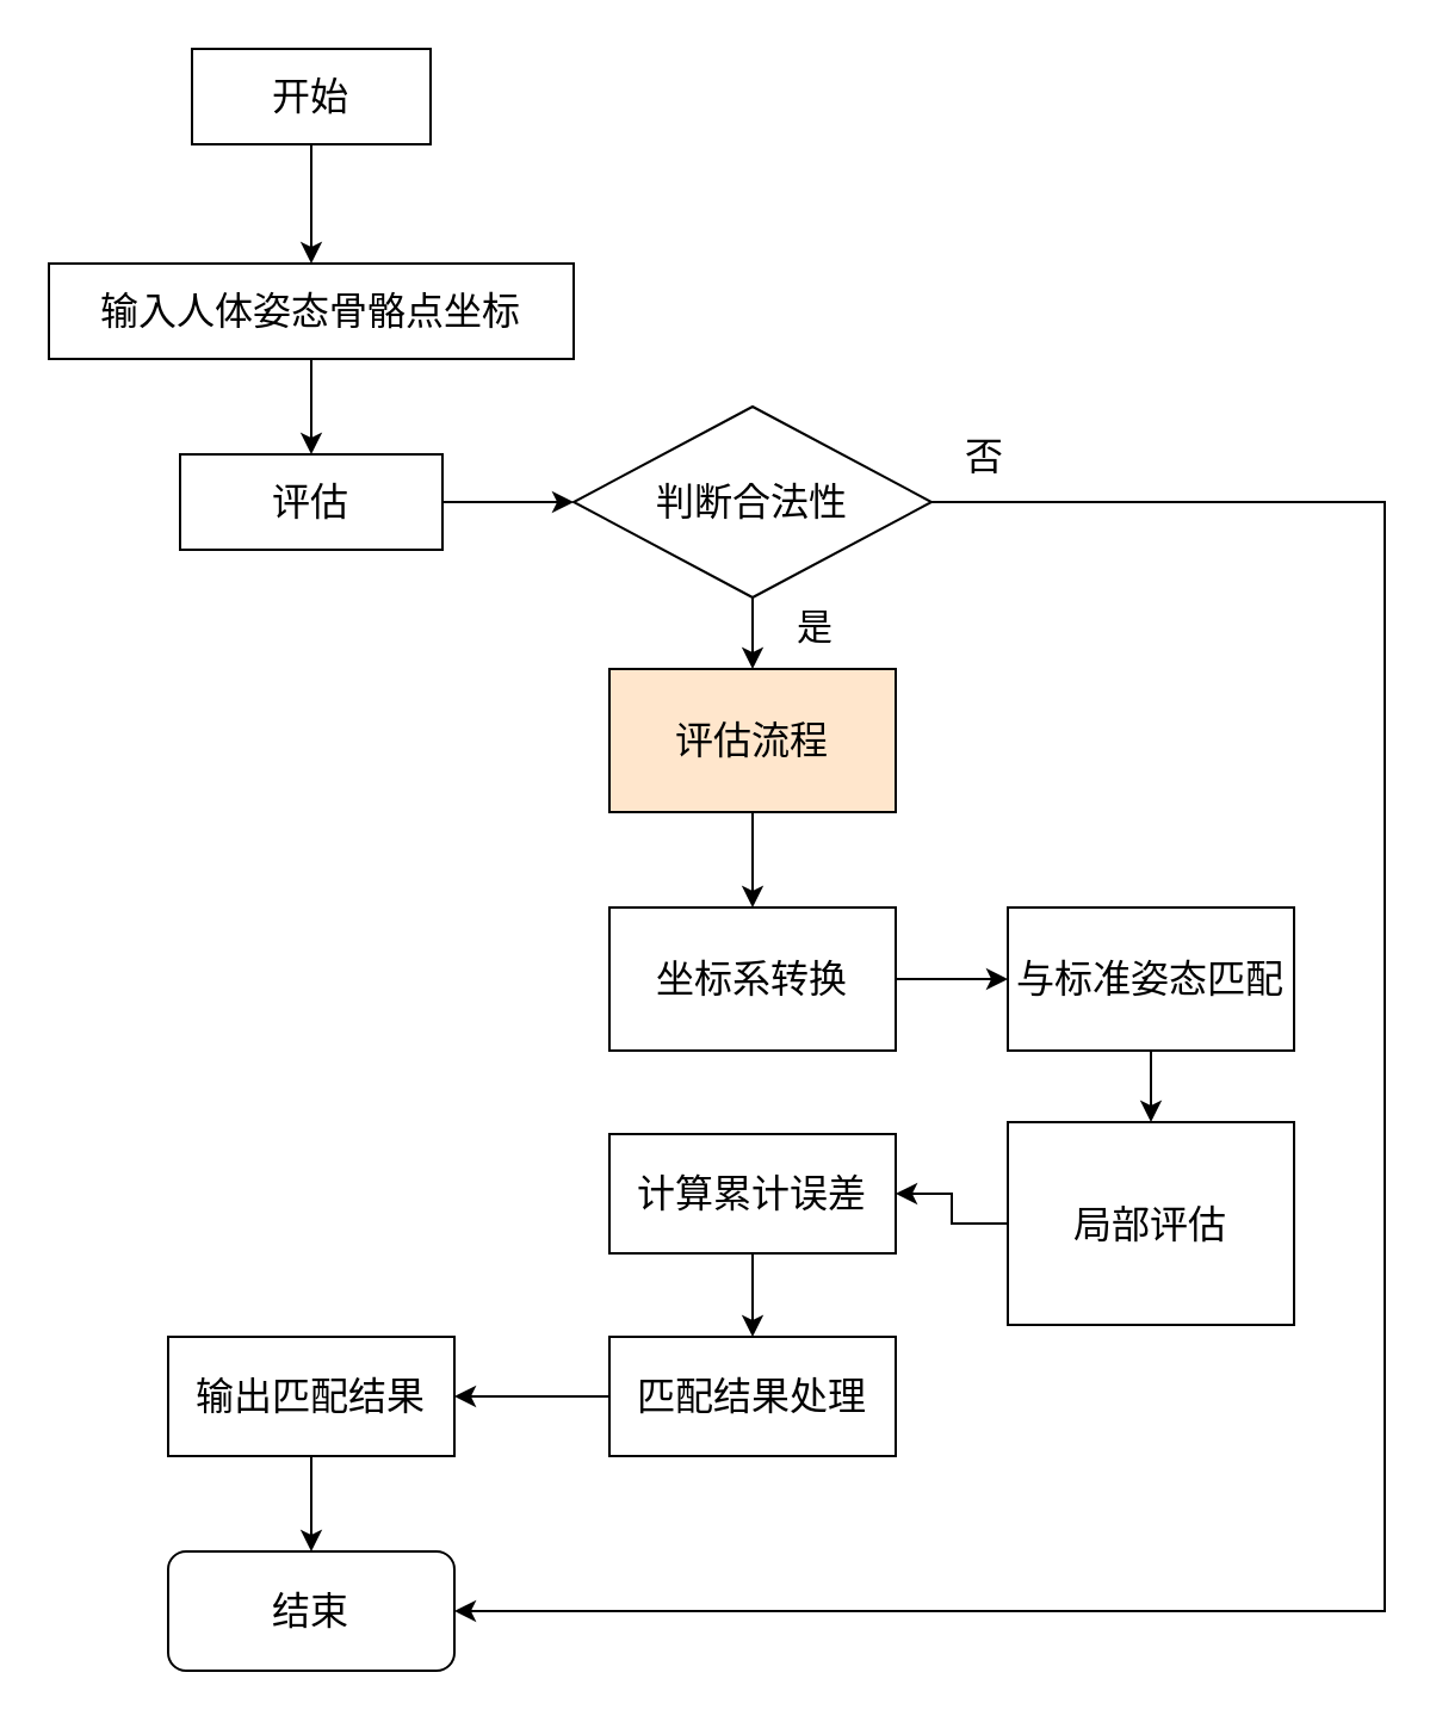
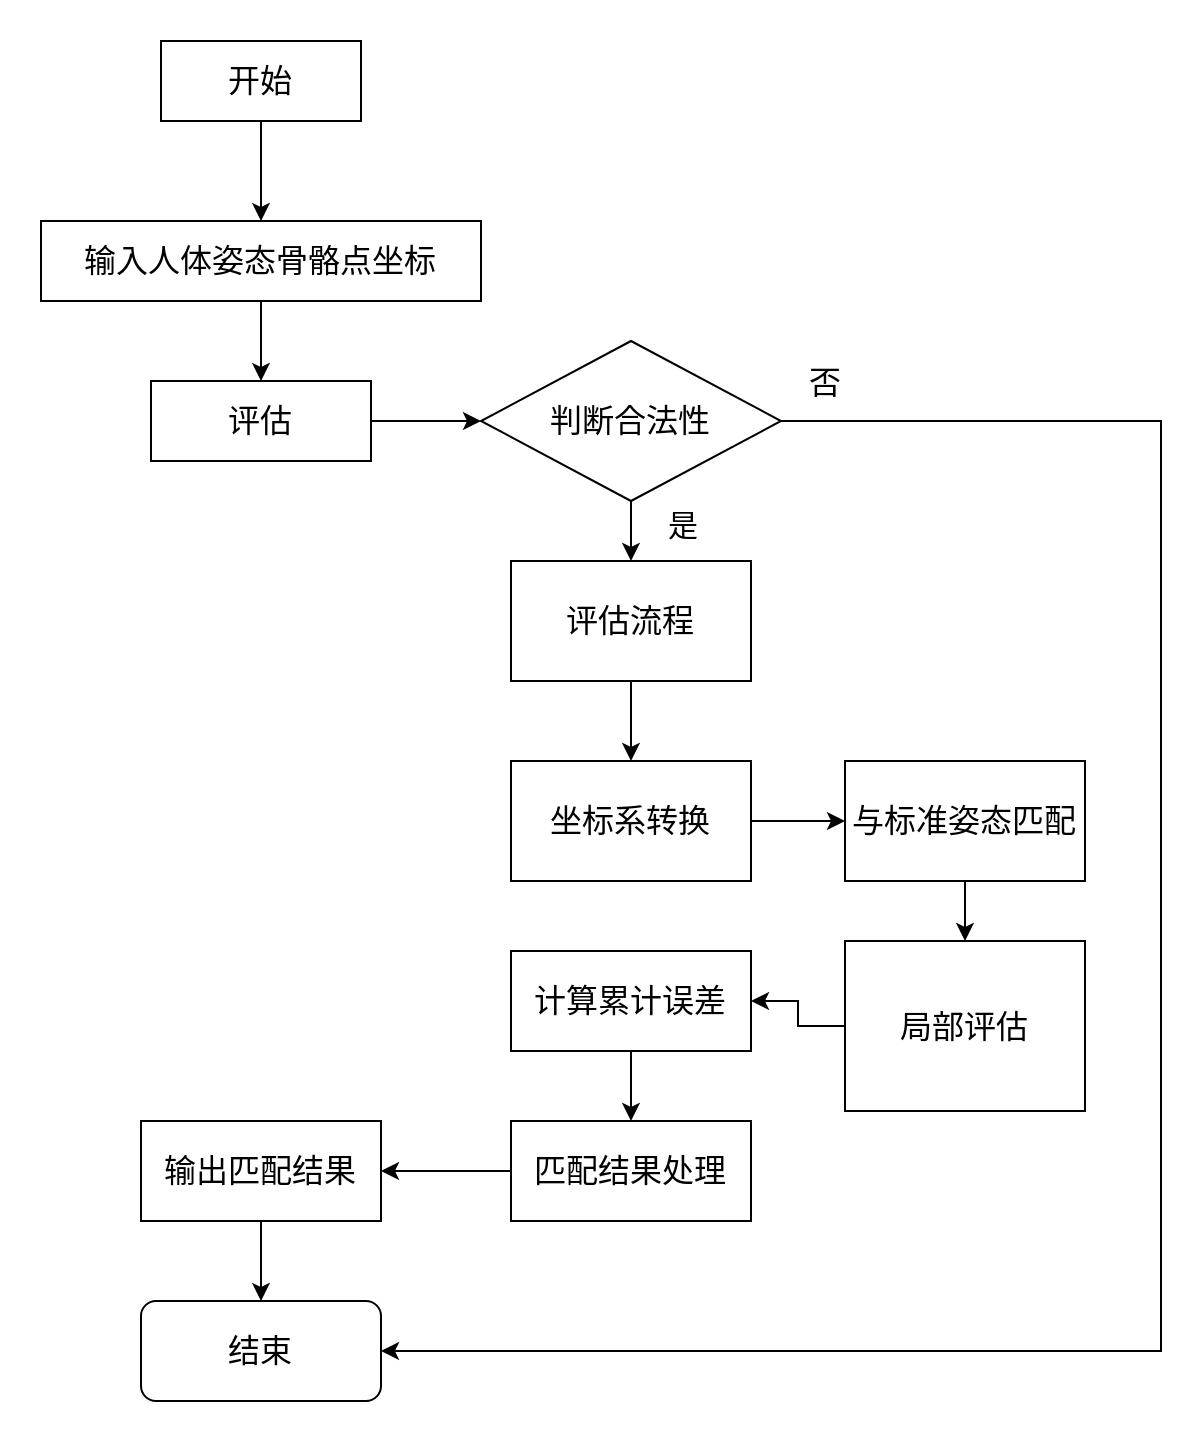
- <mxCell id="14" value="&lt;font style=&quot;font-size: 16px;&quot;&gt;评估流程&lt;/font&gt;" style="whiteSpace=wrap;html=1;strokeWidth=1;fillColor=#ffe6cc;" vertex="1" parent="1"><mxGeometry x="255" y="280" width="120" height="60" as="geometry" /></mxCell>
+ <mxCell id="14" value="&lt;font style=&quot;font-size: 16px;&quot;&gt;评估流程&lt;/font&gt;" style="whiteSpace=wrap;html=1;strokeWidth=1;" vertex="1" parent="1"><mxGeometry x="255" y="280" width="120" height="60" as="geometry" /></mxCell>
